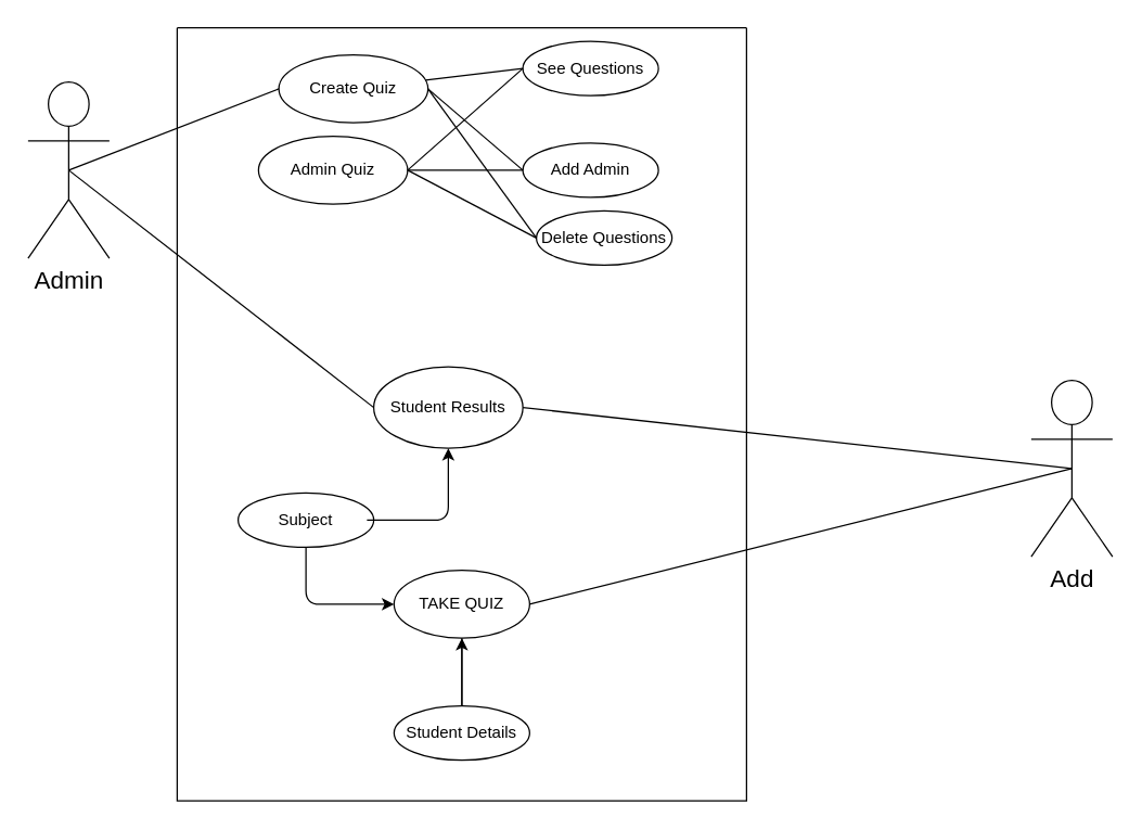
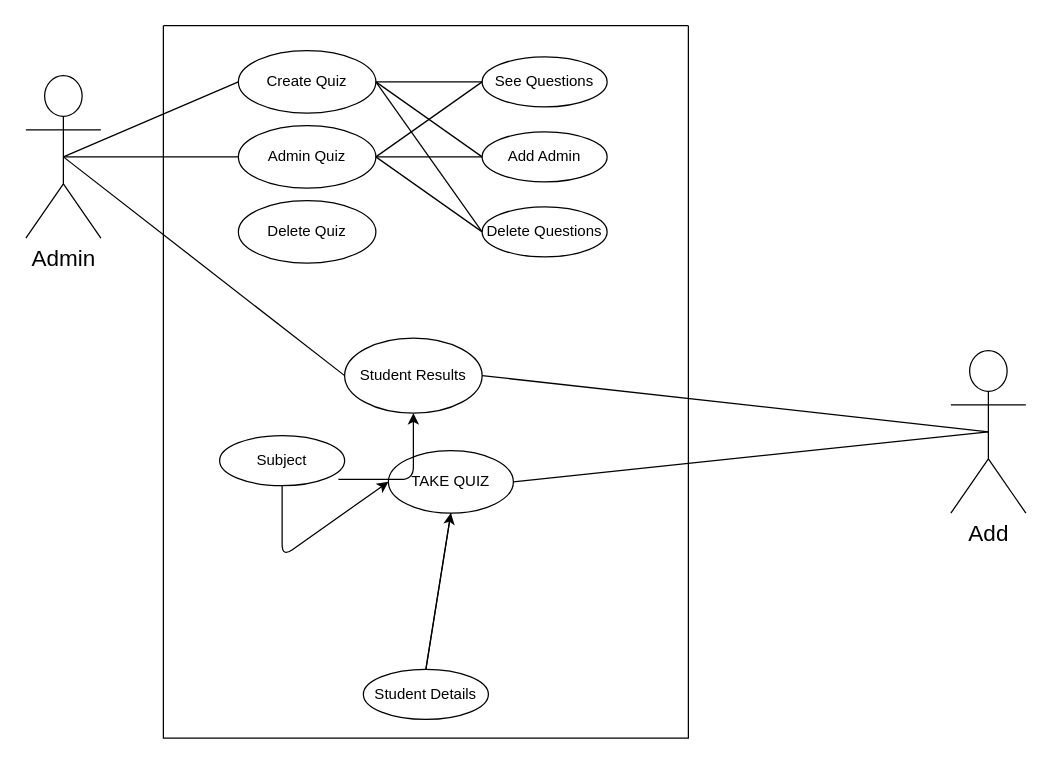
- <mxCell id="11" value="See Questions" style="ellipse;whiteSpace=wrap;html=1;" vertex="1" parent="2"><mxGeometry x="255" y="10" width="100" height="40" as="geometry" /></mxCell>
+ <mxCell id="11" value="See Questions" style="ellipse;whiteSpace=wrap;html=1;" vertex="1" parent="2"><mxGeometry x="255" y="25" width="100" height="40" as="geometry" /></mxCell>
- <mxCell id="3" value="Create Quiz" style="ellipse;whiteSpace=wrap;html=1;" parent="2" vertex="1"><mxGeometry x="75" y="20" width="110" height="50" as="geometry" /></mxCell>
+ <mxCell id="3" value="Create Quiz" style="ellipse;whiteSpace=wrap;html=1;" parent="2" vertex="1"><mxGeometry x="60" y="20" width="110" height="50" as="geometry" /></mxCell>
+ <mxCell id="27" value="" style="endArrow=none;html=1;exitX=0.5;exitY=0.5;exitDx=0;exitDy=0;exitPerimeter=0;entryX=0;entryY=0.5;entryDx=0;entryDy=0;" parent="1" source="23" target="5" edge="1"><mxGeometry width="50" height="50" relative="1" as="geometry"><mxPoint x="60" y="135" as="sourcePoint" /><mxPoint x="282.5" y="215" as="targetPoint" /></mxGeometry></mxCell>
- <mxCell id="13" value="Delete Questions" style="ellipse;whiteSpace=wrap;html=1;" vertex="1" parent="2"><mxGeometry x="265" y="135" width="100" height="40" as="geometry" /></mxCell>
+ <mxCell id="13" value="Delete Questions" style="ellipse;whiteSpace=wrap;html=1;" vertex="1" parent="2"><mxGeometry x="255" y="145" width="100" height="40" as="geometry" /></mxCell>
+ <mxCell id="6" value="Delete Quiz" style="ellipse;whiteSpace=wrap;html=1;" parent="2" vertex="1"><mxGeometry x="60" y="140" width="110" height="50" as="geometry" /></mxCell>
- <mxCell id="10" value="Subject" style="ellipse;whiteSpace=wrap;html=1;" parent="2" vertex="1"><mxGeometry x="45" y="343" width="100" height="40" as="geometry" /></mxCell>
+ <mxCell id="10" value="Subject" style="ellipse;whiteSpace=wrap;html=1;" parent="2" vertex="1"><mxGeometry x="45" y="328" width="100" height="40" as="geometry" /></mxCell>
- <mxCell id="7" value="TAKE QUIZ" style="ellipse;whiteSpace=wrap;html=1;" parent="2" vertex="1"><mxGeometry x="160" y="400" width="100" height="50" as="geometry" /></mxCell>
+ <mxCell id="7" value="TAKE QUIZ" style="ellipse;whiteSpace=wrap;html=1;" parent="2" vertex="1"><mxGeometry x="180" y="340" width="100" height="50" as="geometry" /></mxCell>
- <mxCell id="4" value="Student Details" style="ellipse;whiteSpace=wrap;html=1;" parent="2" vertex="1"><mxGeometry x="160" y="500" width="100" height="40" as="geometry" /></mxCell>
+ <mxCell id="4" value="Student Details" style="ellipse;whiteSpace=wrap;html=1;" parent="2" vertex="1"><mxGeometry x="160" y="515" width="100" height="40" as="geometry" /></mxCell>
